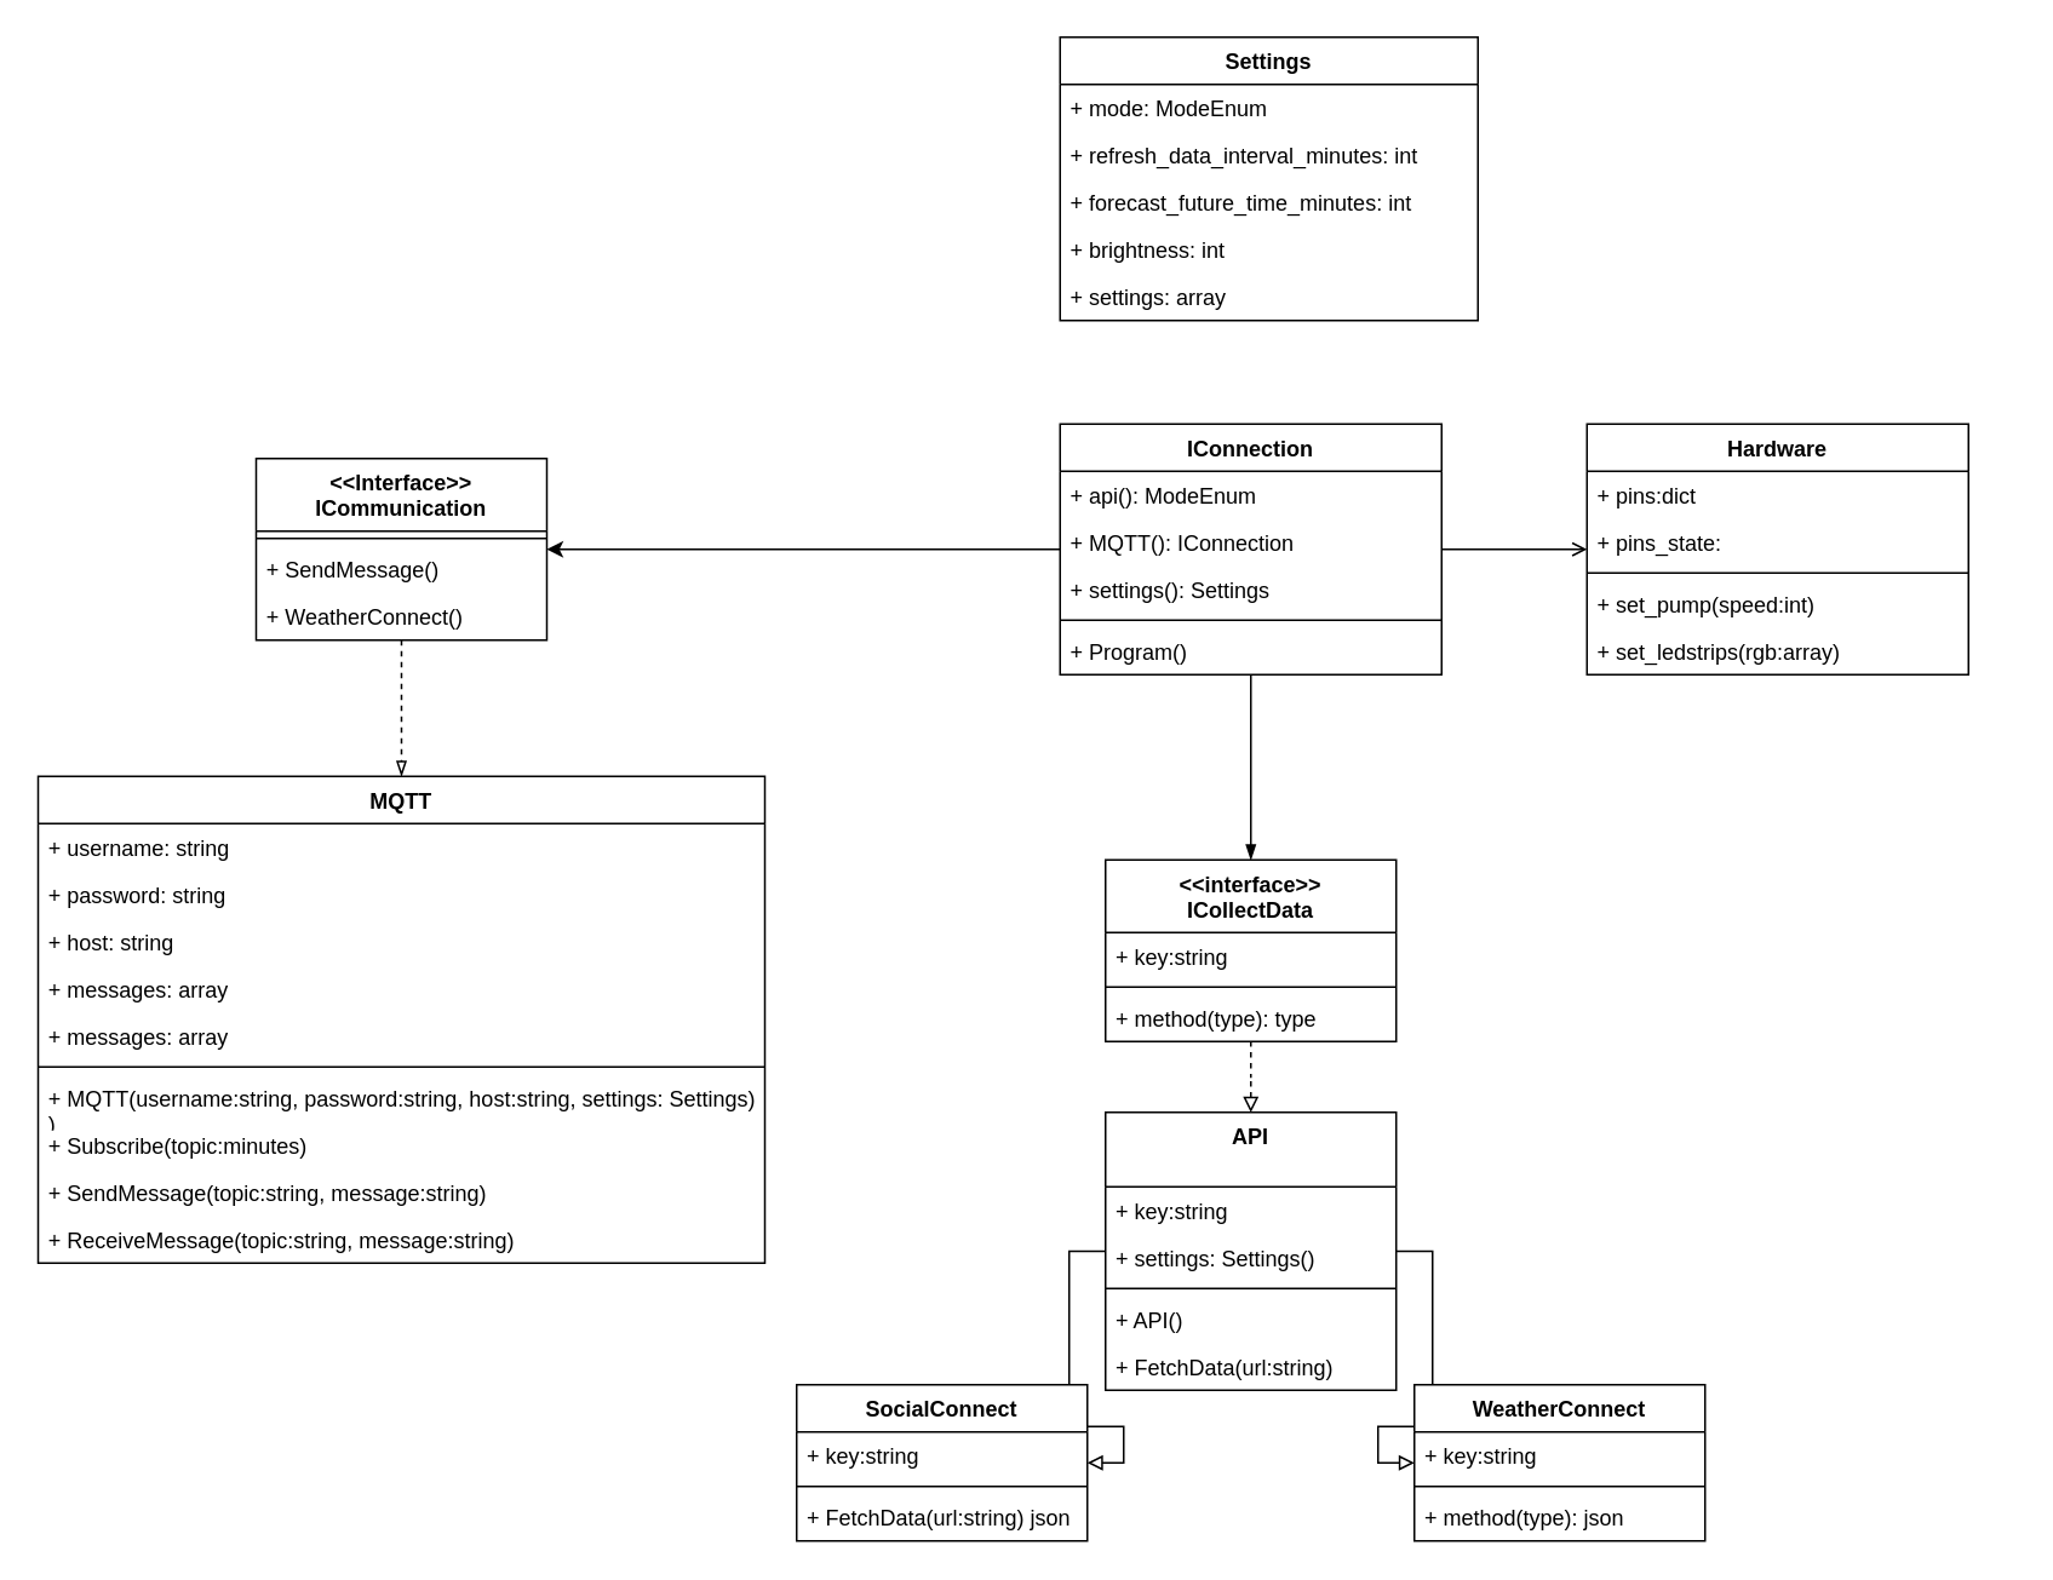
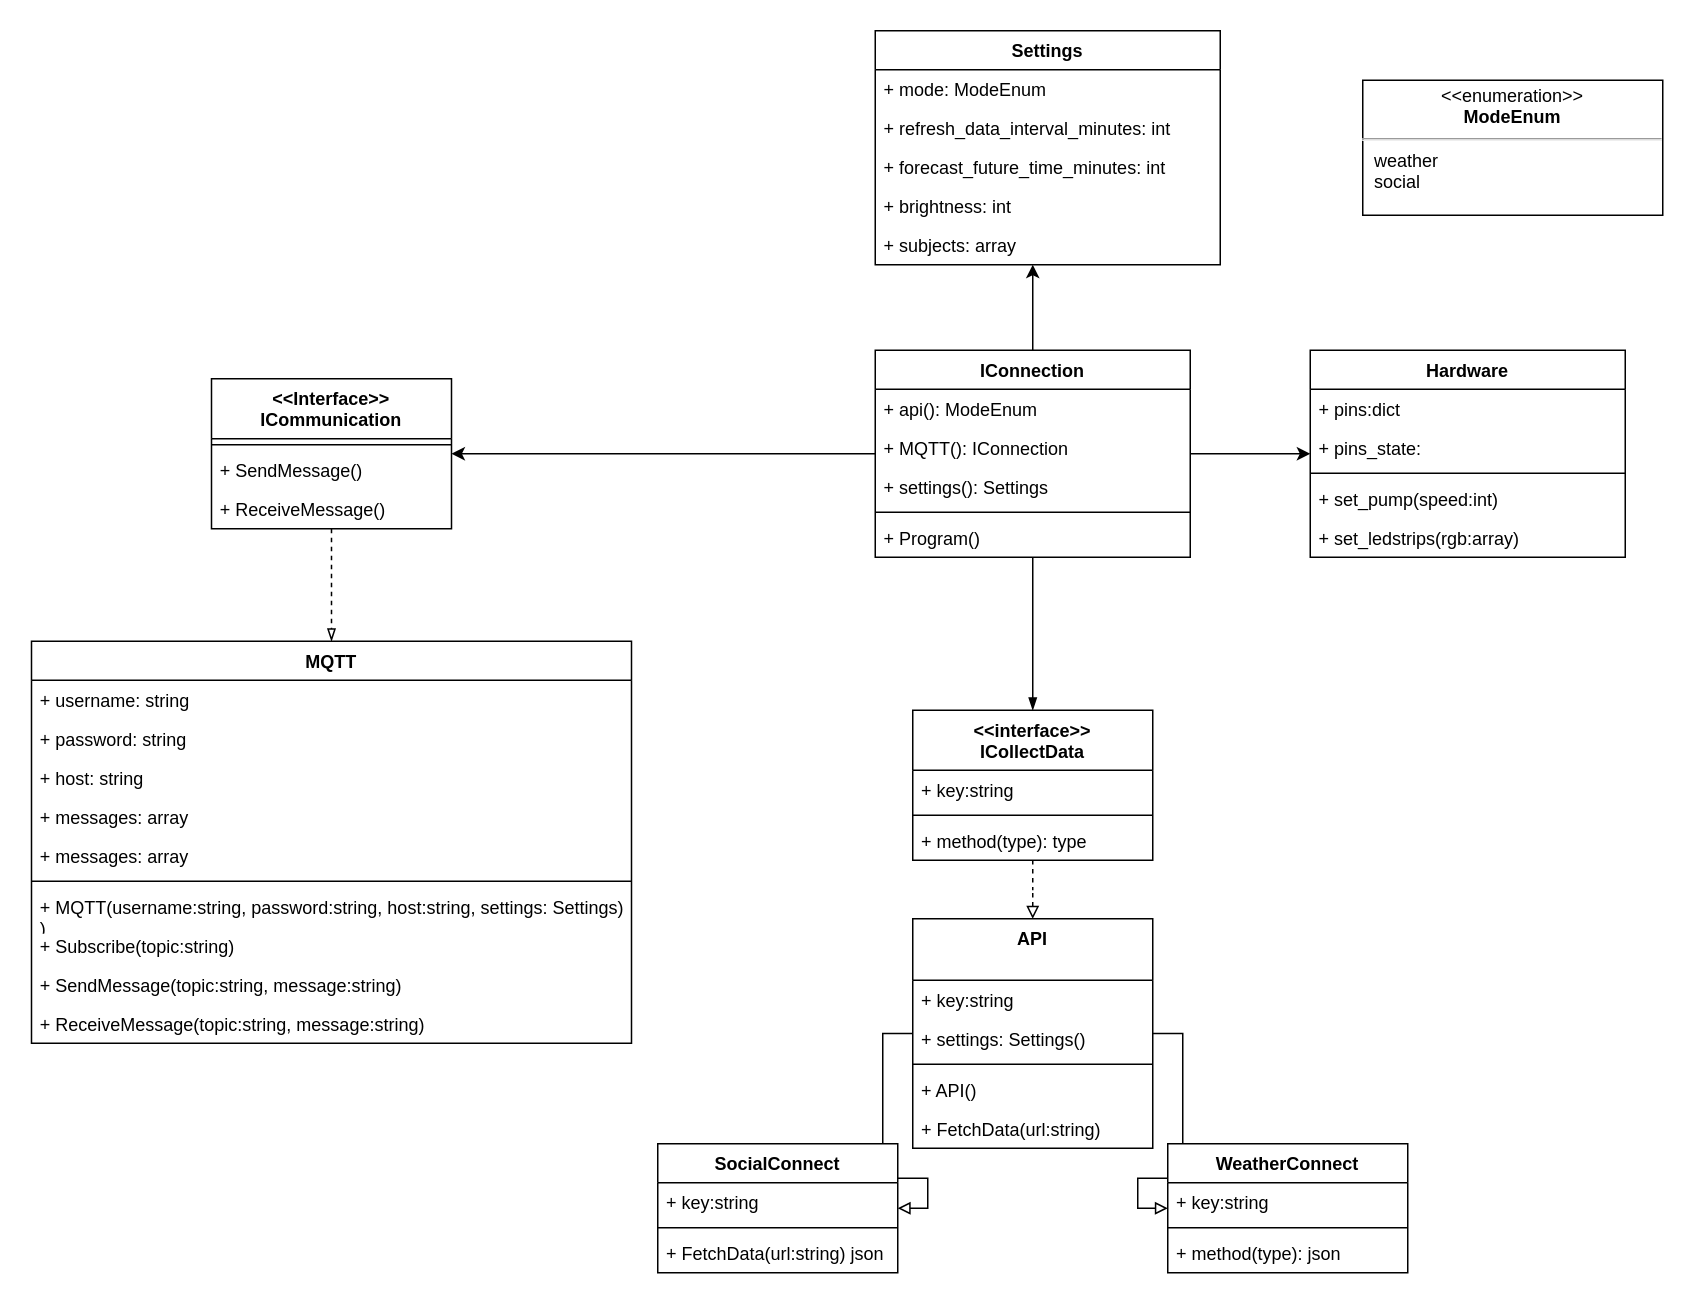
+ <mxCell id="33" value="&lt;p style=&quot;margin: 0px ; margin-top: 4px ; text-align: center&quot;&gt;&amp;lt;&amp;lt;enumeration&amp;gt;&amp;gt;&lt;br&gt;&lt;b&gt;ModeEnum&lt;/b&gt;&lt;/p&gt;&lt;hr&gt;&lt;p style=&quot;margin: 0px ; margin-left: 8px ; text-align: left&quot;&gt;weather&lt;br&gt;social&lt;/p&gt;" style="shape=rect;html=1;overflow=fill;whiteSpace=wrap;" parent="1" vertex="1"><mxGeometry x="908" y="53" width="200" height="90" as="geometry" /></mxCell>
- <mxCell id="39" value="+ settings: array" style="text;strokeColor=none;fillColor=none;align=left;verticalAlign=top;spacingLeft=4;spacingRight=4;overflow=hidden;rotatable=0;points=[[0,0.5],[1,0.5]];portConstraint=eastwest;" parent="34" vertex="1"><mxGeometry y="130" width="230" height="26" as="geometry" /></mxCell>
+ <mxCell id="39" value="+ subjects: array" style="text;strokeColor=none;fillColor=none;align=left;verticalAlign=top;spacingLeft=4;spacingRight=4;overflow=hidden;rotatable=0;points=[[0,0.5],[1,0.5]];portConstraint=eastwest;" parent="34" vertex="1"><mxGeometry y="130" width="230" height="26" as="geometry" /></mxCell>
+ <mxCell id="3" style="edgeStyle=orthogonalEdgeStyle;rounded=0;orthogonalLoop=1;jettySize=auto;html=1;" parent="1" source="6" target="34" edge="1"><mxGeometry relative="1" as="geometry"><Array as="points"><mxPoint x="688" y="176" /></Array></mxGeometry></mxCell>
- <mxCell id="5" value="" style="edgeStyle=orthogonalEdgeStyle;rounded=0;orthogonalLoop=1;jettySize=auto;html=1;endArrow=open;" edge="1" parent="1" source="6" target="56"><mxGeometry relative="1" as="geometry" /></mxCell>
+ <mxCell id="5" value="" style="edgeStyle=orthogonalEdgeStyle;rounded=0;orthogonalLoop=1;jettySize=auto;html=1;" edge="1" parent="1" source="6" target="56"><mxGeometry relative="1" as="geometry" /></mxCell>
- <mxCell id="55" value="+ WeatherConnect()" style="text;strokeColor=none;fillColor=none;align=left;verticalAlign=top;spacingLeft=4;spacingRight=4;overflow=hidden;rotatable=0;points=[[0,0.5],[1,0.5]];portConstraint=eastwest;" parent="52" vertex="1"><mxGeometry y="74" width="160" height="26" as="geometry" /></mxCell>
+ <mxCell id="55" value="+ ReceiveMessage()" style="text;strokeColor=none;fillColor=none;align=left;verticalAlign=top;spacingLeft=4;spacingRight=4;overflow=hidden;rotatable=0;points=[[0,0.5],[1,0.5]];portConstraint=eastwest;" parent="52" vertex="1"><mxGeometry y="74" width="160" height="26" as="geometry" /></mxCell>
- <mxCell id="49" value="+ Subscribe(topic:minutes)" style="text;strokeColor=none;fillColor=none;align=left;verticalAlign=top;spacingLeft=4;spacingRight=4;overflow=hidden;rotatable=0;points=[[0,0.5],[1,0.5]];portConstraint=eastwest;" parent="41" vertex="1"><mxGeometry y="190" width="400" height="26" as="geometry" /></mxCell>
+ <mxCell id="49" value="+ Subscribe(topic:string)" style="text;strokeColor=none;fillColor=none;align=left;verticalAlign=top;spacingLeft=4;spacingRight=4;overflow=hidden;rotatable=0;points=[[0,0.5],[1,0.5]];portConstraint=eastwest;" parent="41" vertex="1"><mxGeometry y="190" width="400" height="26" as="geometry" /></mxCell>
